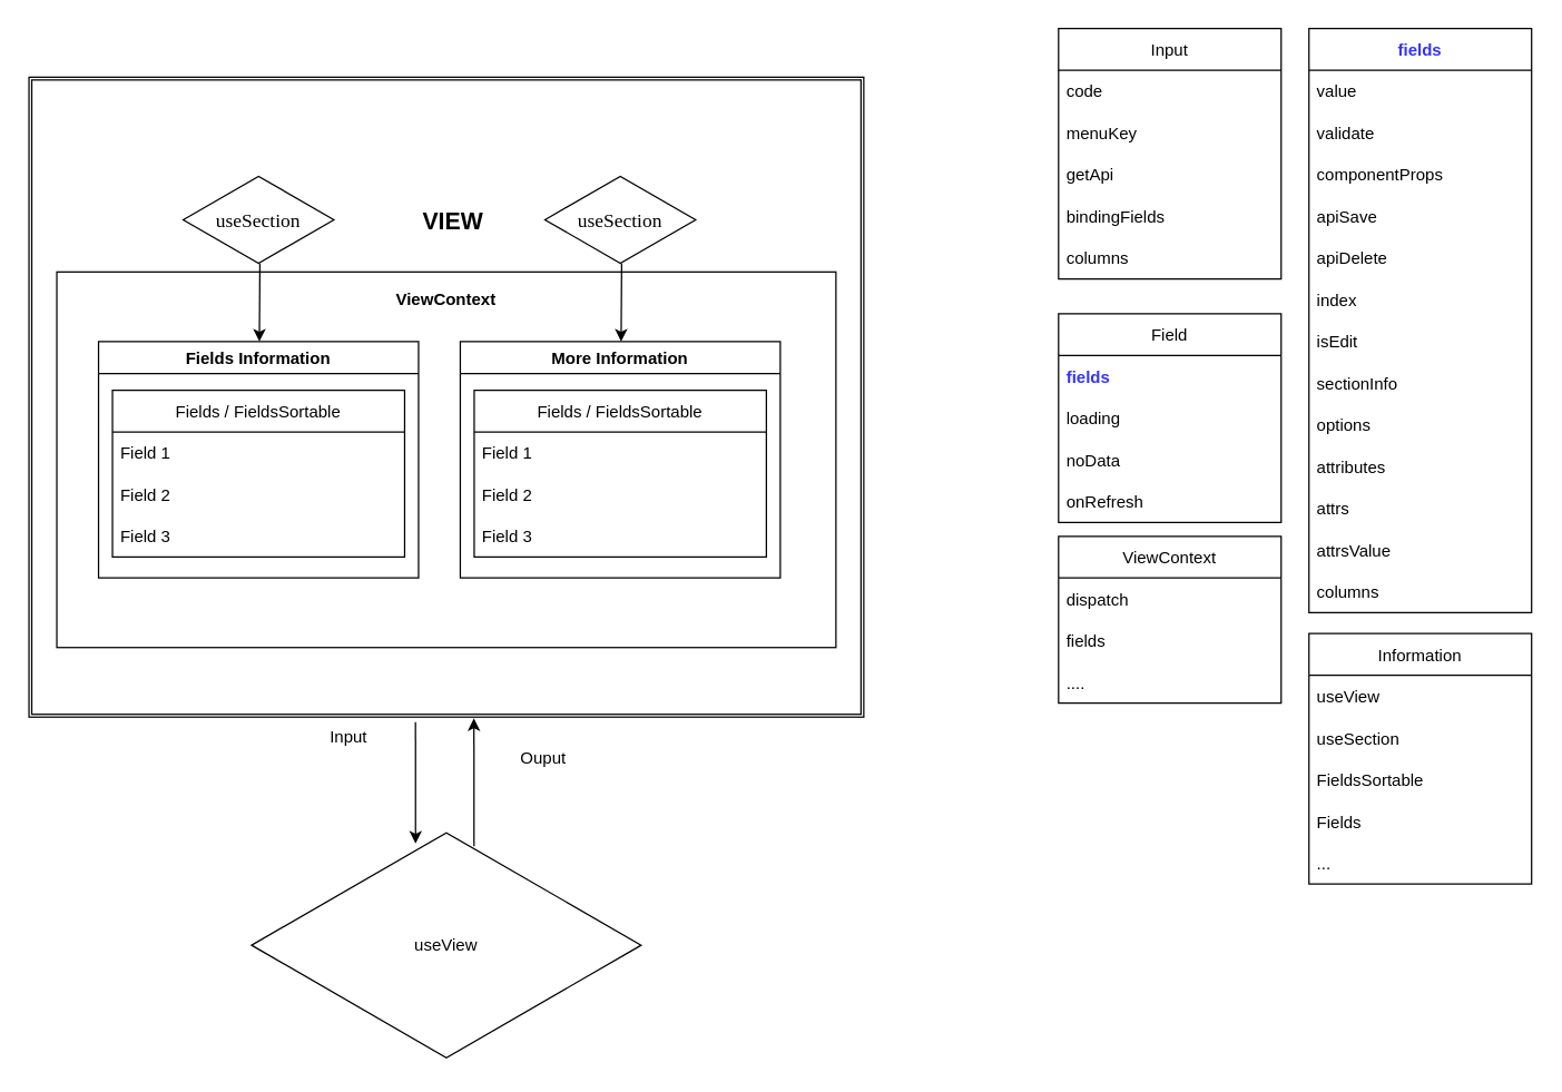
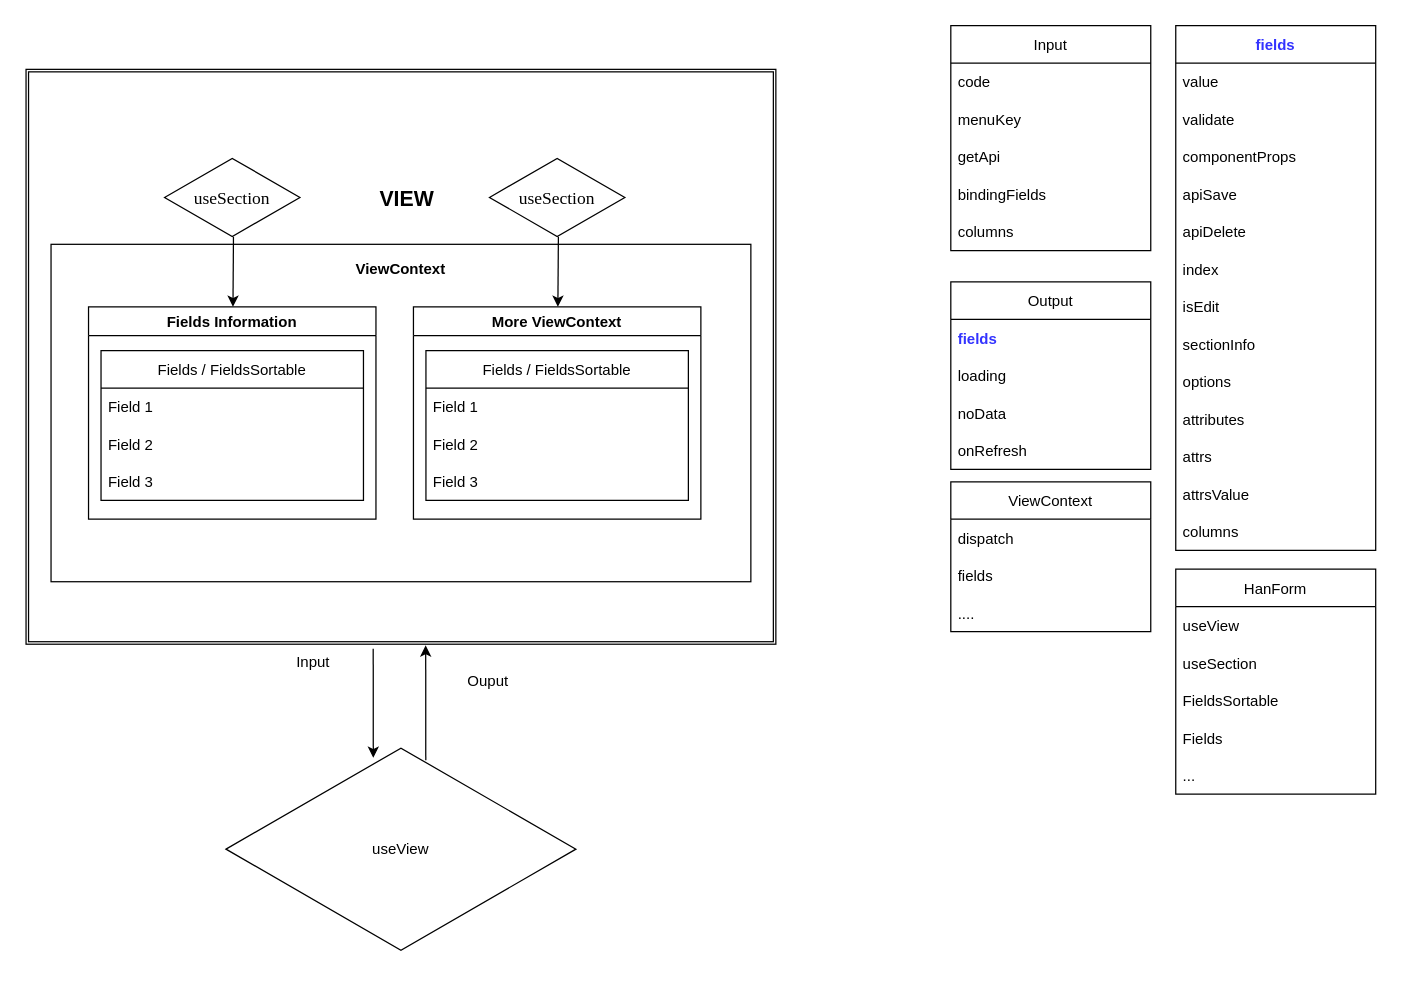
- <mxCell id="31" value="Field" style="swimlane;fontStyle=0;childLayout=stackLayout;horizontal=1;startSize=30;horizontalStack=0;resizeParent=1;resizeParentMax=0;resizeLast=0;collapsible=1;marginBottom=0;" vertex="1" parent="1"><mxGeometry x="760" y="225" width="160" height="150" as="geometry" /></mxCell>
+ <mxCell id="31" value="Output" style="swimlane;fontStyle=0;childLayout=stackLayout;horizontal=1;startSize=30;horizontalStack=0;resizeParent=1;resizeParentMax=0;resizeLast=0;collapsible=1;marginBottom=0;" vertex="1" parent="1"><mxGeometry x="760" y="225" width="160" height="150" as="geometry" /></mxCell>
- <mxCell id="49" value="More Information" style="swimlane;" vertex="1" parent="1"><mxGeometry x="330" y="245" width="230" height="170" as="geometry" /></mxCell>
+ <mxCell id="49" value="More ViewContext" style="swimlane;" vertex="1" parent="1"><mxGeometry x="330" y="245" width="230" height="170" as="geometry" /></mxCell>
- <mxCell id="2" value="Information" style="swimlane;fontStyle=0;childLayout=stackLayout;horizontal=1;startSize=30;horizontalStack=0;resizeParent=1;resizeParentMax=0;resizeLast=0;collapsible=1;marginBottom=0;" vertex="1" parent="1"><mxGeometry x="940" y="455" width="160" height="180" as="geometry" /></mxCell>
+ <mxCell id="2" value="HanForm" style="swimlane;fontStyle=0;childLayout=stackLayout;horizontal=1;startSize=30;horizontalStack=0;resizeParent=1;resizeParentMax=0;resizeLast=0;collapsible=1;marginBottom=0;" vertex="1" parent="1"><mxGeometry x="940" y="455" width="160" height="180" as="geometry" /></mxCell>
